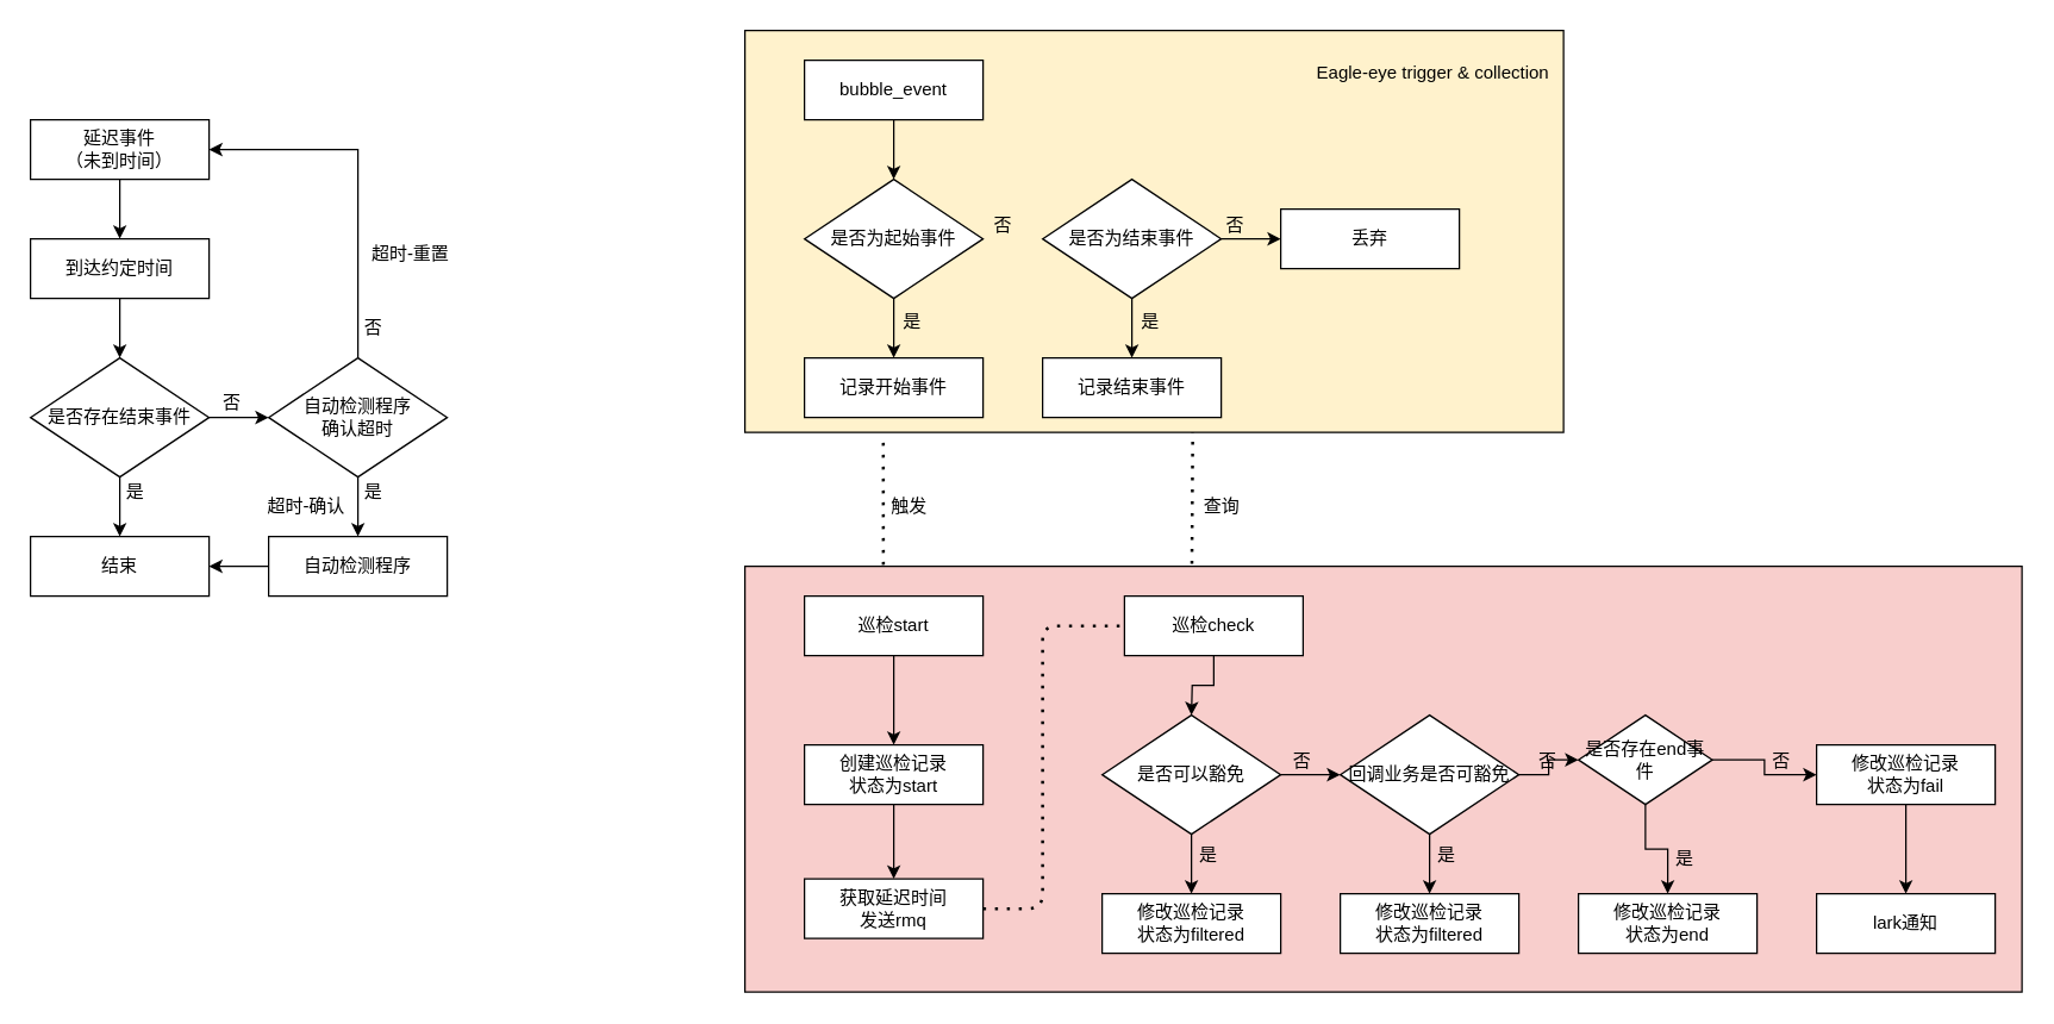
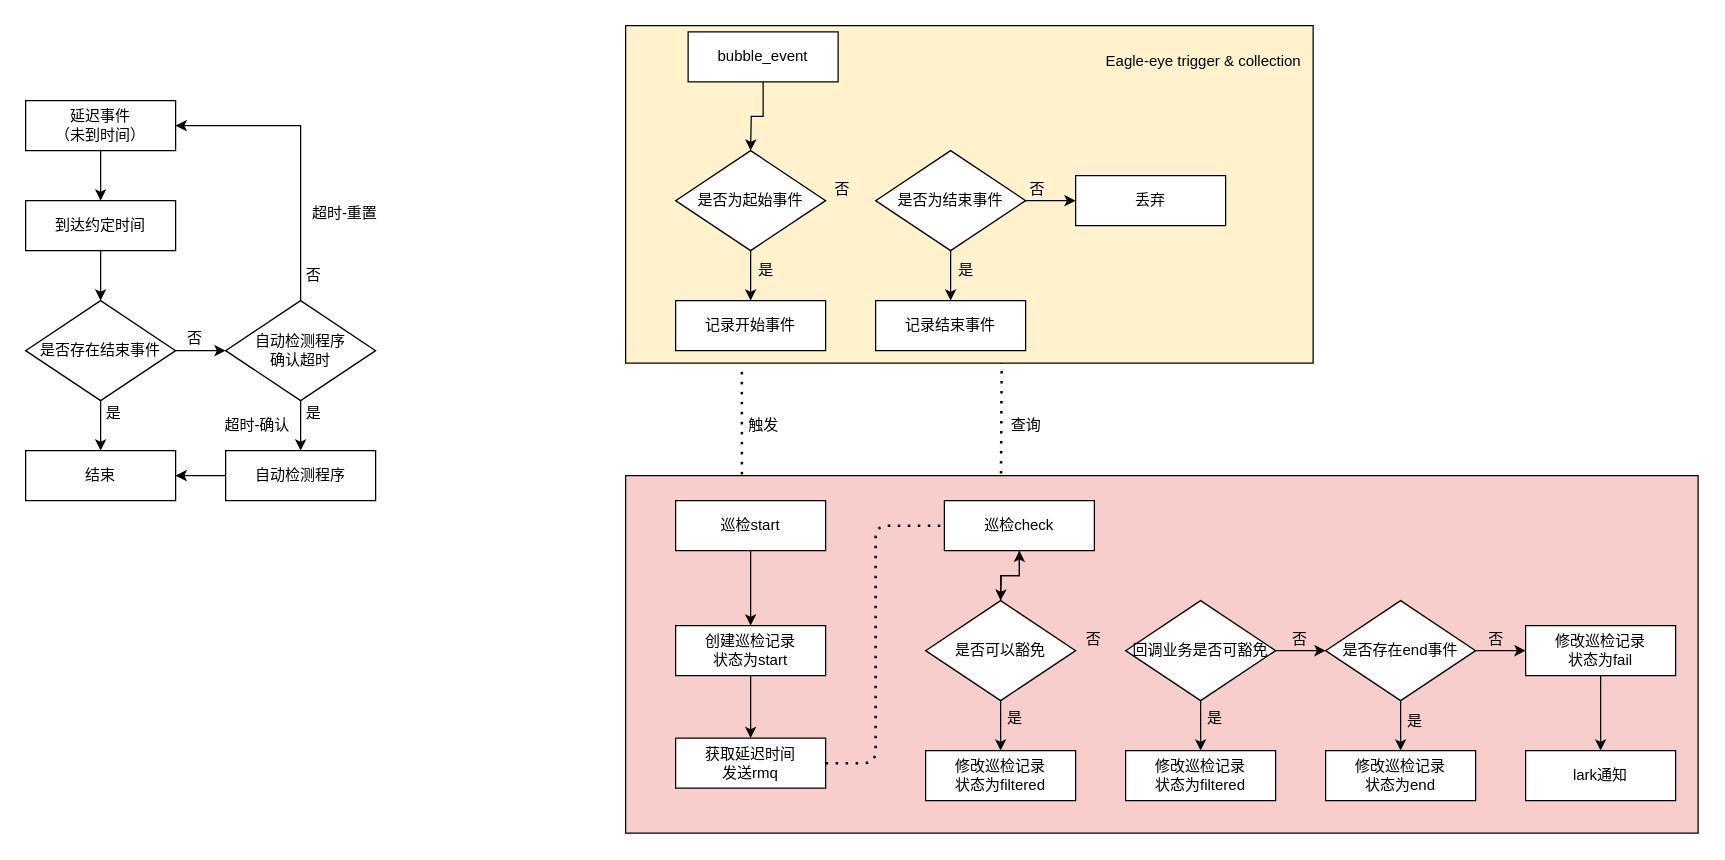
- <mxCell id="24" value="bubble_event" style="rounded=0;whiteSpace=wrap;html=1;" parent="1" vertex="1"><mxGeometry x="540" y="40" width="120" height="40" as="geometry" /></mxCell>
+ <mxCell id="24" value="bubble_event" style="rounded=0;whiteSpace=wrap;html=1;" parent="1" vertex="1"><mxGeometry x="550" y="25" width="120" height="40" as="geometry" /></mxCell>
- <mxCell id="59" value="是否存在end事件" style="rhombus;whiteSpace=wrap;html=1;" parent="1" vertex="1"><mxGeometry x="1060" y="480" width="90" height="60" as="geometry" /></mxCell>
+ <mxCell id="59" value="是否存在end事件" style="rhombus;whiteSpace=wrap;html=1;" parent="1" vertex="1"><mxGeometry x="1060" y="480" width="120" height="80" as="geometry" /></mxCell>
- <mxCell id="37" style="edgeStyle=orthogonalEdgeStyle;rounded=0;orthogonalLoop=1;jettySize=auto;html=1;" parent="1" source="39" target="42" edge="1"><mxGeometry relative="1" as="geometry" /></mxCell>
+ <mxCell id="37" style="edgeStyle=orthogonalEdgeStyle;rounded=0;orthogonalLoop=1;jettySize=auto;html=1;" parent="1" source="39" target="36" edge="1"><mxGeometry relative="1" as="geometry" /></mxCell>
